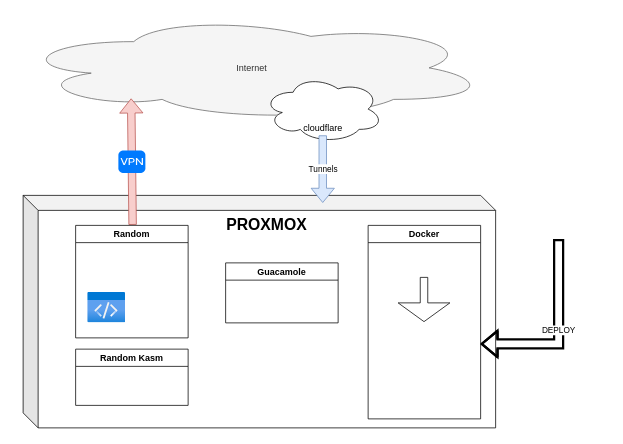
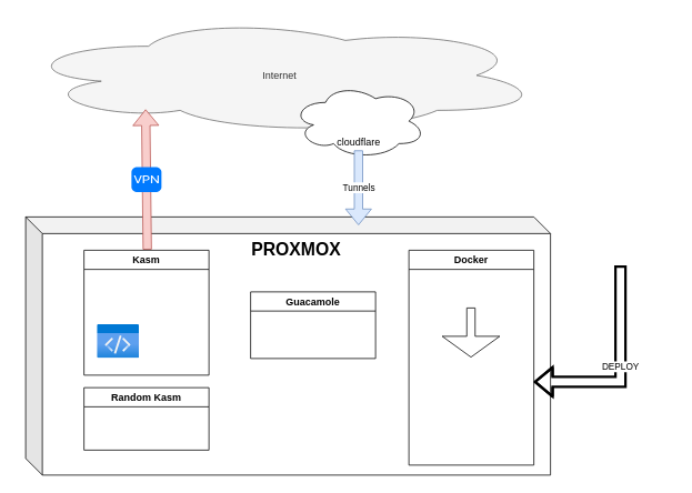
- <mxCell id="22" value="Random" style="swimlane;whiteSpace=wrap;html=1;" parent="21" vertex="1"><mxGeometry width="150" height="150" as="geometry" /></mxCell>
+ <mxCell id="22" value="Kasm" style="swimlane;whiteSpace=wrap;html=1;" parent="21" vertex="1"><mxGeometry width="150" height="150" as="geometry" /></mxCell>
